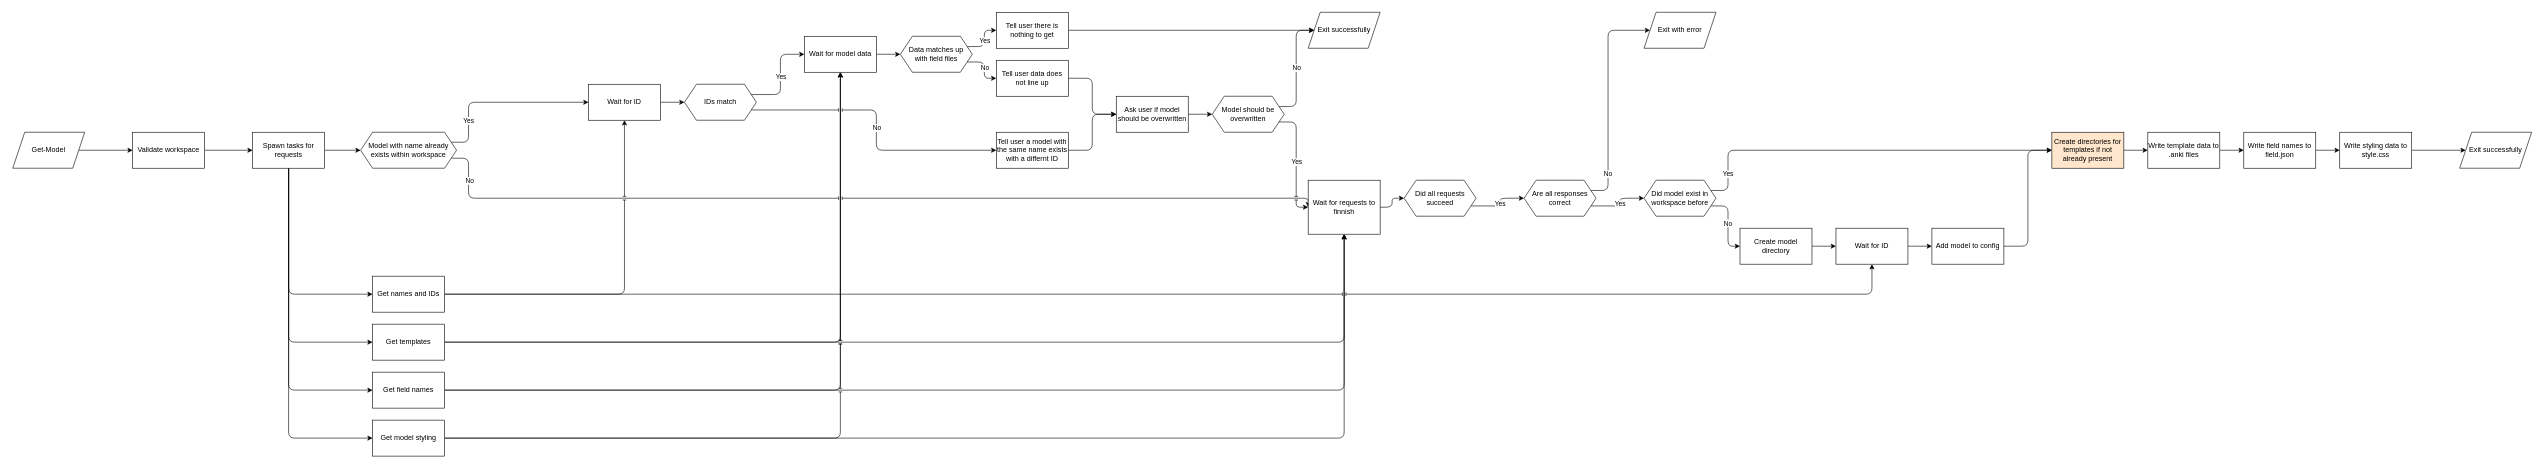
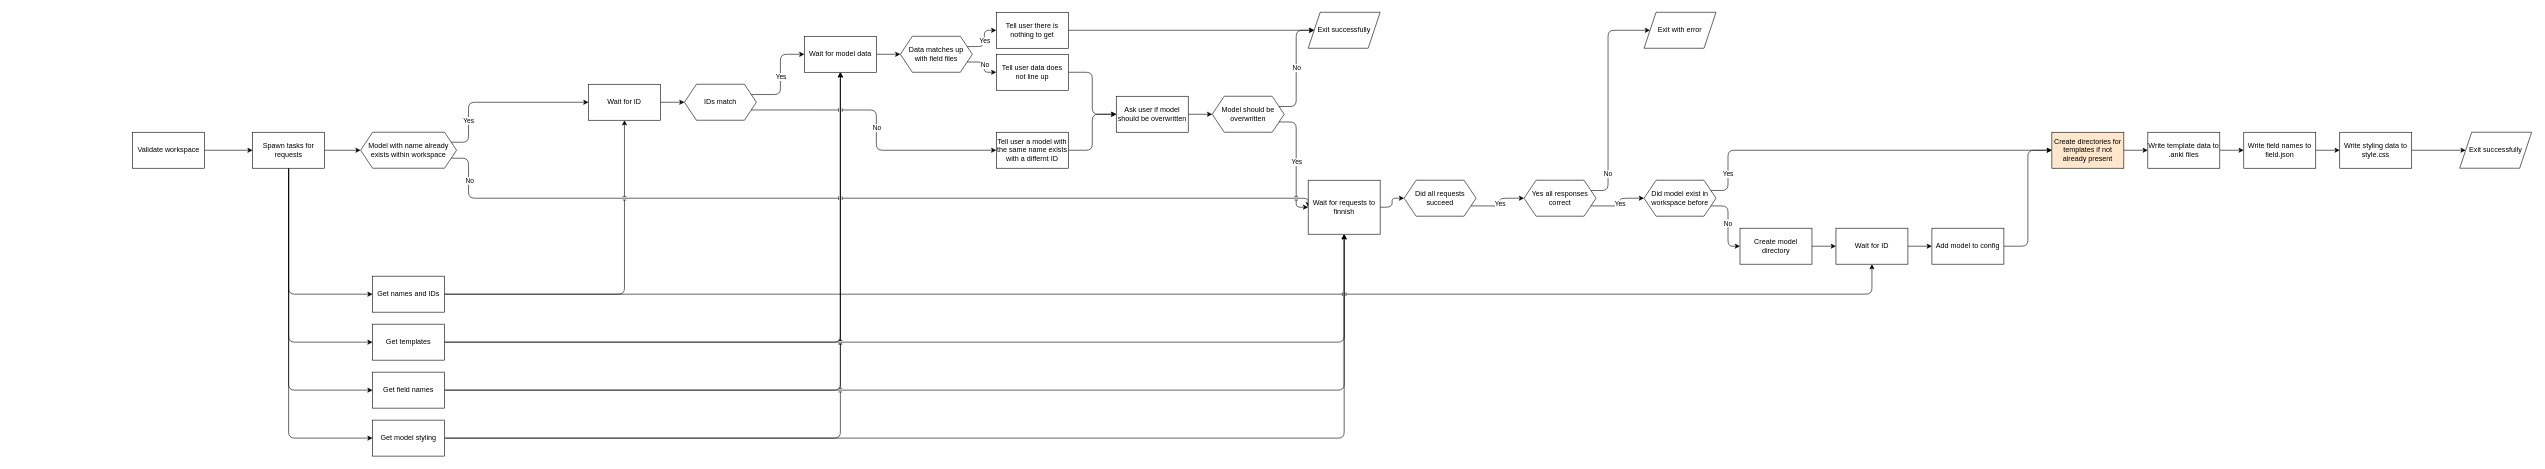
- <mxCell id="39" value="Tell user data does not line up" style="rounded=0;whiteSpace=wrap;html=1;" vertex="1" parent="1"><mxGeometry x="1660" y="100" width="120" height="60" as="geometry" /></mxCell>
+ <mxCell id="39" value="Tell user data does not line up" style="rounded=0;whiteSpace=wrap;html=1;" vertex="1" parent="1"><mxGeometry x="1660" y="90" width="120" height="60" as="geometry" /></mxCell>
- <mxCell id="3" value="Get-Model" style="shape=parallelogram;perimeter=parallelogramPerimeter;whiteSpace=wrap;html=1;fixedSize=1;" parent="1" vertex="1"><mxGeometry x="20" y="220" width="120" height="60" as="geometry" /></mxCell>
- <mxCell id="2" style="edgeStyle=none;html=1;exitX=1;exitY=0.5;exitDx=0;exitDy=0;entryX=0;entryY=0.5;entryDx=0;entryDy=0;" parent="1" source="3" target="14" edge="1"><mxGeometry relative="1" as="geometry" /></mxCell>
- <mxCell id="64" value="Are all responses correct" style="shape=hexagon;perimeter=hexagonPerimeter2;whiteSpace=wrap;html=1;fixedSize=1;" vertex="1" parent="1"><mxGeometry x="2540" y="300" width="120" height="60" as="geometry" /></mxCell>
+ <mxCell id="64" value="Yes all responses correct" style="shape=hexagon;perimeter=hexagonPerimeter2;whiteSpace=wrap;html=1;fixedSize=1;" vertex="1" parent="1"><mxGeometry x="2540" y="300" width="120" height="60" as="geometry" /></mxCell>
